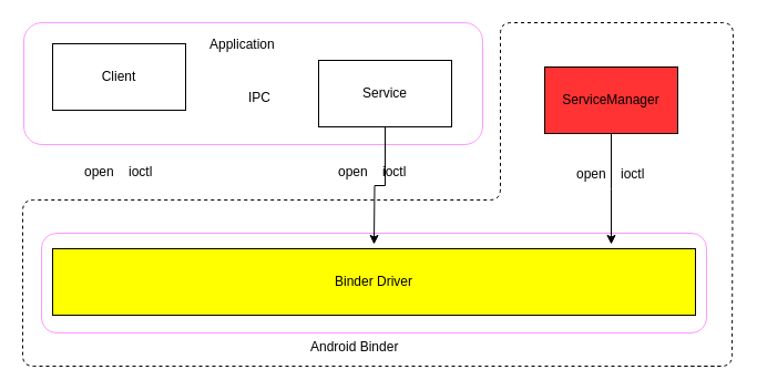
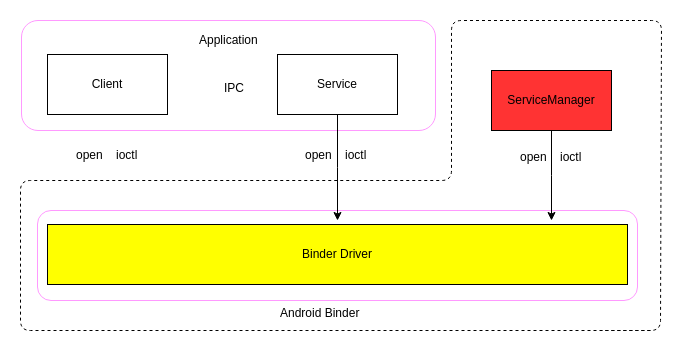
- <mxCell id="18" value="Application" style="text;html=1;resizable=0;points=[];autosize=1;align=left;verticalAlign=top;spacingTop=-4;" vertex="1" parent="1"><mxGeometry x="187" y="30" width="70" height="20" as="geometry" /></mxCell>
+ <mxCell id="18" value="Application" style="text;html=1;resizable=0;points=[];autosize=1;align=left;verticalAlign=top;spacingTop=-4;" vertex="1" parent="1"><mxGeometry x="197" y="30" width="70" height="20" as="geometry" /></mxCell>
- <mxCell id="5" value="Client" style="rounded=0;whiteSpace=wrap;html=1;" vertex="1" parent="1"><mxGeometry x="47" y="39" width="120" height="60" as="geometry" /></mxCell>
+ <mxCell id="5" value="Client" style="rounded=0;whiteSpace=wrap;html=1;" vertex="1" parent="1"><mxGeometry x="47" y="54" width="120" height="60" as="geometry" /></mxCell>
- <mxCell id="7" value="Service" style="rounded=0;whiteSpace=wrap;html=1;" vertex="1" parent="1"><mxGeometry x="287" y="54" width="120" height="60" as="geometry" /></mxCell>
+ <mxCell id="7" value="Service" style="rounded=0;whiteSpace=wrap;html=1;" vertex="1" parent="1"><mxGeometry x="277" y="54" width="120" height="60" as="geometry" /></mxCell>
- <mxCell id="19" value="ServiceManager" style="rounded=0;whiteSpace=wrap;html=1;fillColor=#FF3333;" vertex="1" parent="1"><mxGeometry x="491" y="60" width="120" height="60" as="geometry" /></mxCell>
+ <mxCell id="19" value="ServiceManager" style="rounded=0;whiteSpace=wrap;html=1;fillColor=#FF3333;" vertex="1" parent="1"><mxGeometry x="491" y="70" width="120" height="60" as="geometry" /></mxCell>
